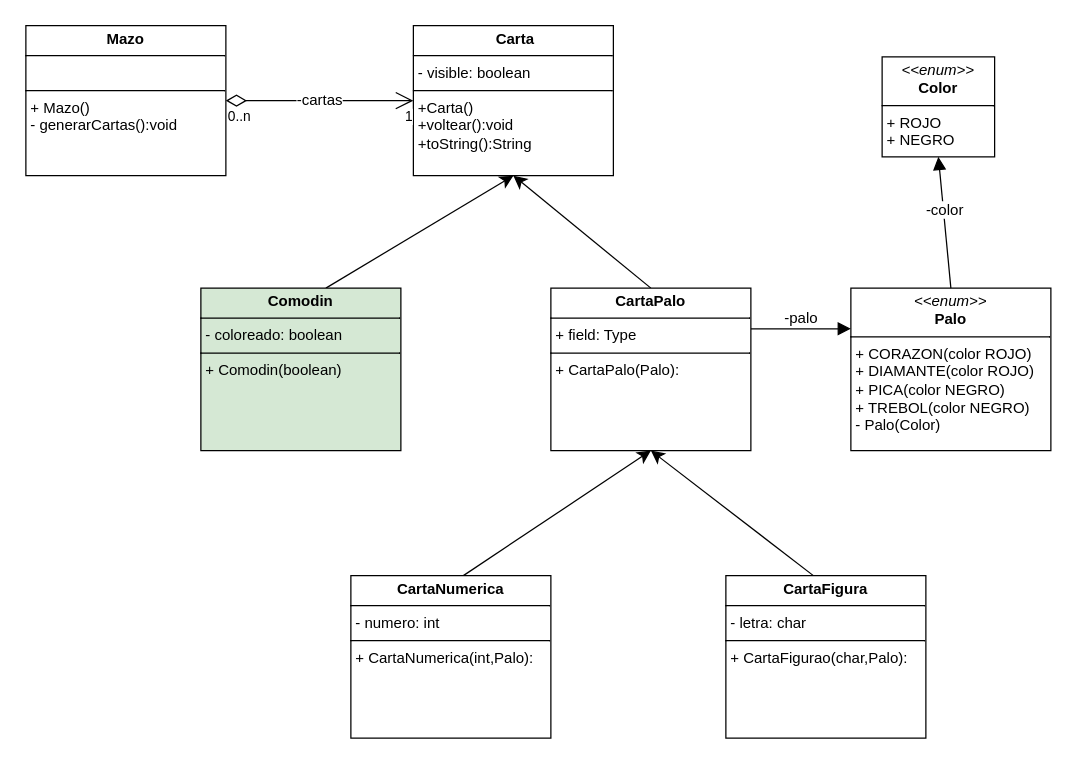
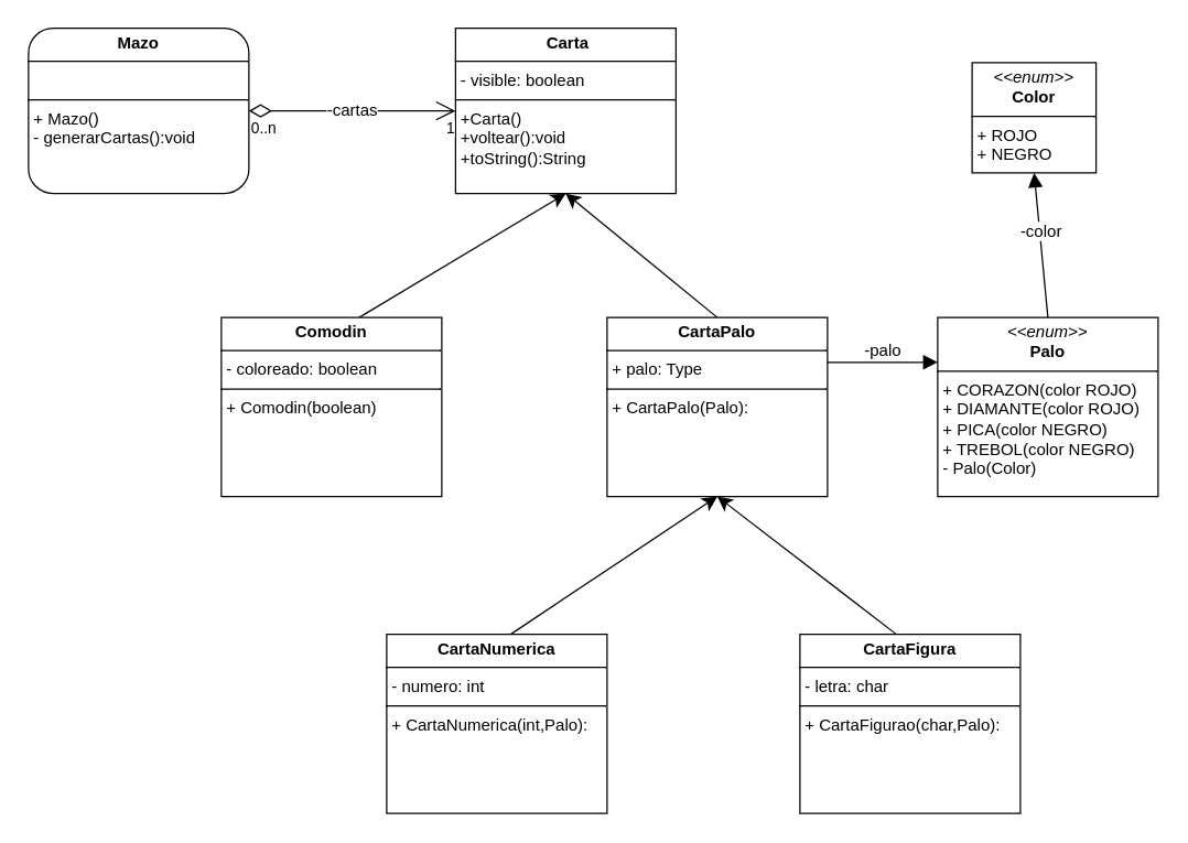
- <mxCell id="3" value="&lt;p style=&quot;margin:0px;margin-top:4px;text-align:center;&quot;&gt;&lt;b&gt;Mazo&lt;/b&gt;&lt;/p&gt;&lt;hr size=&quot;1&quot; style=&quot;border-style:solid;&quot;&gt;&lt;p style=&quot;margin:0px;margin-left:4px;&quot;&gt;&lt;br&gt;&lt;/p&gt;&lt;hr size=&quot;1&quot; style=&quot;border-style:solid;&quot;&gt;&lt;p style=&quot;margin:0px;margin-left:4px;&quot;&gt;+ Mazo()&lt;/p&gt;&lt;p style=&quot;margin:0px;margin-left:4px;&quot;&gt;- generarCartas():void&lt;/p&gt;" style="verticalAlign=top;align=left;overflow=fill;html=1;whiteSpace=wrap;" parent="1" vertex="1"><mxGeometry x="20" y="20" width="160" height="120" as="geometry" /></mxCell>
+ <mxCell id="3" value="&lt;p style=&quot;margin:0px;margin-top:4px;text-align:center;&quot;&gt;&lt;b&gt;Mazo&lt;/b&gt;&lt;/p&gt;&lt;hr size=&quot;1&quot; style=&quot;border-style:solid;&quot;&gt;&lt;p style=&quot;margin:0px;margin-left:4px;&quot;&gt;&lt;br&gt;&lt;/p&gt;&lt;hr size=&quot;1&quot; style=&quot;border-style:solid;&quot;&gt;&lt;p style=&quot;margin:0px;margin-left:4px;&quot;&gt;+ Mazo()&lt;/p&gt;&lt;p style=&quot;margin:0px;margin-left:4px;&quot;&gt;- generarCartas():void&lt;/p&gt;" style="verticalAlign=top;align=left;overflow=fill;html=1;whiteSpace=wrap;rounded=1;" parent="1" vertex="1"><mxGeometry x="20" y="20" width="160" height="120" as="geometry" /></mxCell>
- <mxCell id="16" value="&lt;p style=&quot;margin:0px;margin-top:4px;text-align:center;&quot;&gt;&lt;b&gt;CartaPalo&lt;/b&gt;&lt;/p&gt;&lt;hr size=&quot;1&quot; style=&quot;border-style:solid;&quot;&gt;&lt;p style=&quot;margin:0px;margin-left:4px;&quot;&gt;+ field: Type&lt;/p&gt;&lt;hr size=&quot;1&quot; style=&quot;border-style:solid;&quot;&gt;&lt;p style=&quot;margin:0px;margin-left:4px;&quot;&gt;+ CartaPalo(Palo):&amp;nbsp;&lt;/p&gt;" style="verticalAlign=top;align=left;overflow=fill;html=1;whiteSpace=wrap;" parent="1" vertex="1"><mxGeometry x="440" y="230" width="160" height="130" as="geometry" /></mxCell>
+ <mxCell id="16" value="&lt;p style=&quot;margin:0px;margin-top:4px;text-align:center;&quot;&gt;&lt;b&gt;CartaPalo&lt;/b&gt;&lt;/p&gt;&lt;hr size=&quot;1&quot; style=&quot;border-style:solid;&quot;&gt;&lt;p style=&quot;margin:0px;margin-left:4px;&quot;&gt;+ palo: Type&lt;/p&gt;&lt;hr size=&quot;1&quot; style=&quot;border-style:solid;&quot;&gt;&lt;p style=&quot;margin:0px;margin-left:4px;&quot;&gt;+ CartaPalo(Palo):&amp;nbsp;&lt;/p&gt;" style="verticalAlign=top;align=left;overflow=fill;html=1;whiteSpace=wrap;" parent="1" vertex="1"><mxGeometry x="440" y="230" width="160" height="130" as="geometry" /></mxCell>
- <mxCell id="19" value="&lt;p style=&quot;margin:0px;margin-top:4px;text-align:center;&quot;&gt;&lt;b&gt;Comodin&lt;/b&gt;&lt;/p&gt;&lt;hr size=&quot;1&quot; style=&quot;border-style:solid;&quot;&gt;&lt;p style=&quot;margin:0px;margin-left:4px;&quot;&gt;- coloreado: boolean&lt;/p&gt;&lt;hr size=&quot;1&quot; style=&quot;border-style:solid;&quot;&gt;&lt;p style=&quot;margin:0px;margin-left:4px;&quot;&gt;+ Comodin(boolean)&amp;nbsp;&lt;/p&gt;" style="verticalAlign=top;align=left;overflow=fill;html=1;whiteSpace=wrap;fillColor=#d5e8d4;" parent="1" vertex="1"><mxGeometry x="160" y="230" width="160" height="130" as="geometry" /></mxCell>
+ <mxCell id="19" value="&lt;p style=&quot;margin:0px;margin-top:4px;text-align:center;&quot;&gt;&lt;b&gt;Comodin&lt;/b&gt;&lt;/p&gt;&lt;hr size=&quot;1&quot; style=&quot;border-style:solid;&quot;&gt;&lt;p style=&quot;margin:0px;margin-left:4px;&quot;&gt;- coloreado: boolean&lt;/p&gt;&lt;hr size=&quot;1&quot; style=&quot;border-style:solid;&quot;&gt;&lt;p style=&quot;margin:0px;margin-left:4px;&quot;&gt;+ Comodin(boolean)&amp;nbsp;&lt;/p&gt;" style="verticalAlign=top;align=left;overflow=fill;html=1;whiteSpace=wrap;" parent="1" vertex="1"><mxGeometry x="160" y="230" width="160" height="130" as="geometry" /></mxCell>
